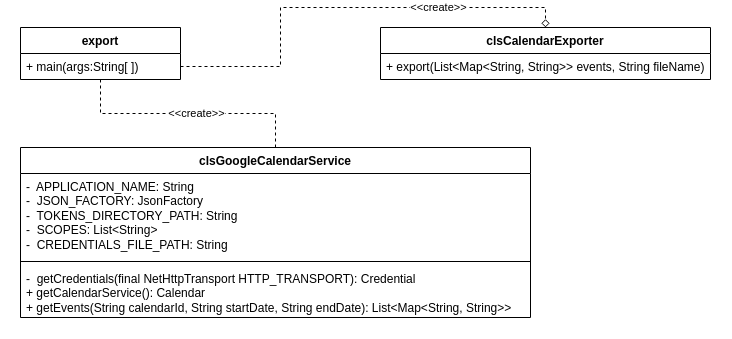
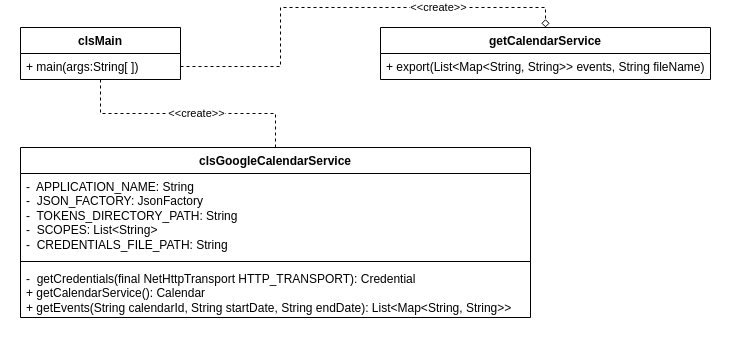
- <mxCell id="4" value="export" style="swimlane;fontStyle=1;align=center;verticalAlign=top;childLayout=stackLayout;horizontal=1;startSize=26;horizontalStack=0;resizeParent=1;resizeParentMax=0;resizeLast=0;collapsible=1;marginBottom=0;whiteSpace=wrap;html=1;" vertex="1" parent="1"><mxGeometry x="20" y="20" width="160" height="52" as="geometry" /></mxCell>
+ <mxCell id="4" value="clsMain" style="swimlane;fontStyle=1;align=center;verticalAlign=top;childLayout=stackLayout;horizontal=1;startSize=26;horizontalStack=0;resizeParent=1;resizeParentMax=0;resizeLast=0;collapsible=1;marginBottom=0;whiteSpace=wrap;html=1;" vertex="1" parent="1"><mxGeometry x="20" y="20" width="160" height="52" as="geometry" /></mxCell>
- <mxCell id="10" value="clsCalendarExporter" style="swimlane;fontStyle=1;align=center;verticalAlign=top;childLayout=stackLayout;horizontal=1;startSize=26;horizontalStack=0;resizeParent=1;resizeParentMax=0;resizeLast=0;collapsible=1;marginBottom=0;whiteSpace=wrap;html=1;" vertex="1" parent="1"><mxGeometry x="380" y="20" width="330" height="52" as="geometry" /></mxCell>
+ <mxCell id="10" value="getCalendarService" style="swimlane;fontStyle=1;align=center;verticalAlign=top;childLayout=stackLayout;horizontal=1;startSize=26;horizontalStack=0;resizeParent=1;resizeParentMax=0;resizeLast=0;collapsible=1;marginBottom=0;whiteSpace=wrap;html=1;" vertex="1" parent="1"><mxGeometry x="380" y="20" width="330" height="52" as="geometry" /></mxCell>
